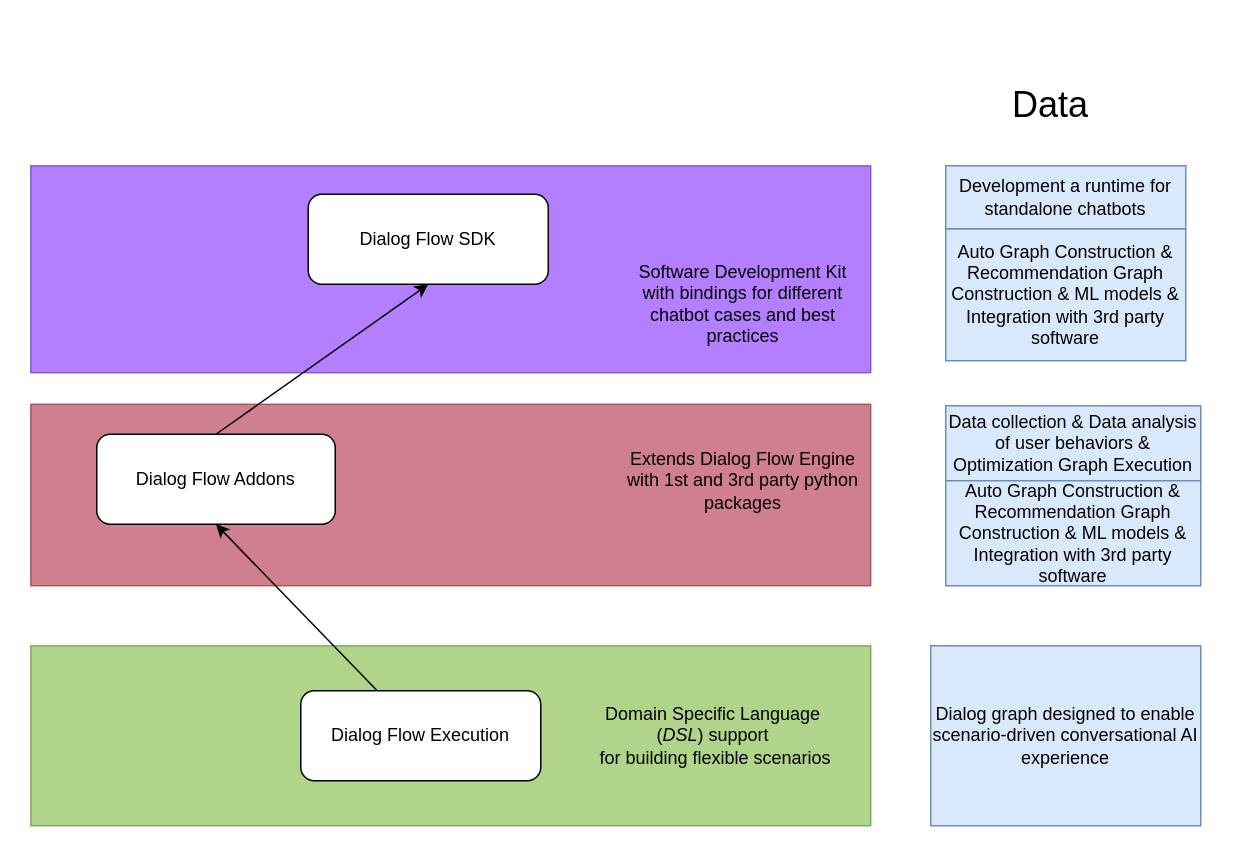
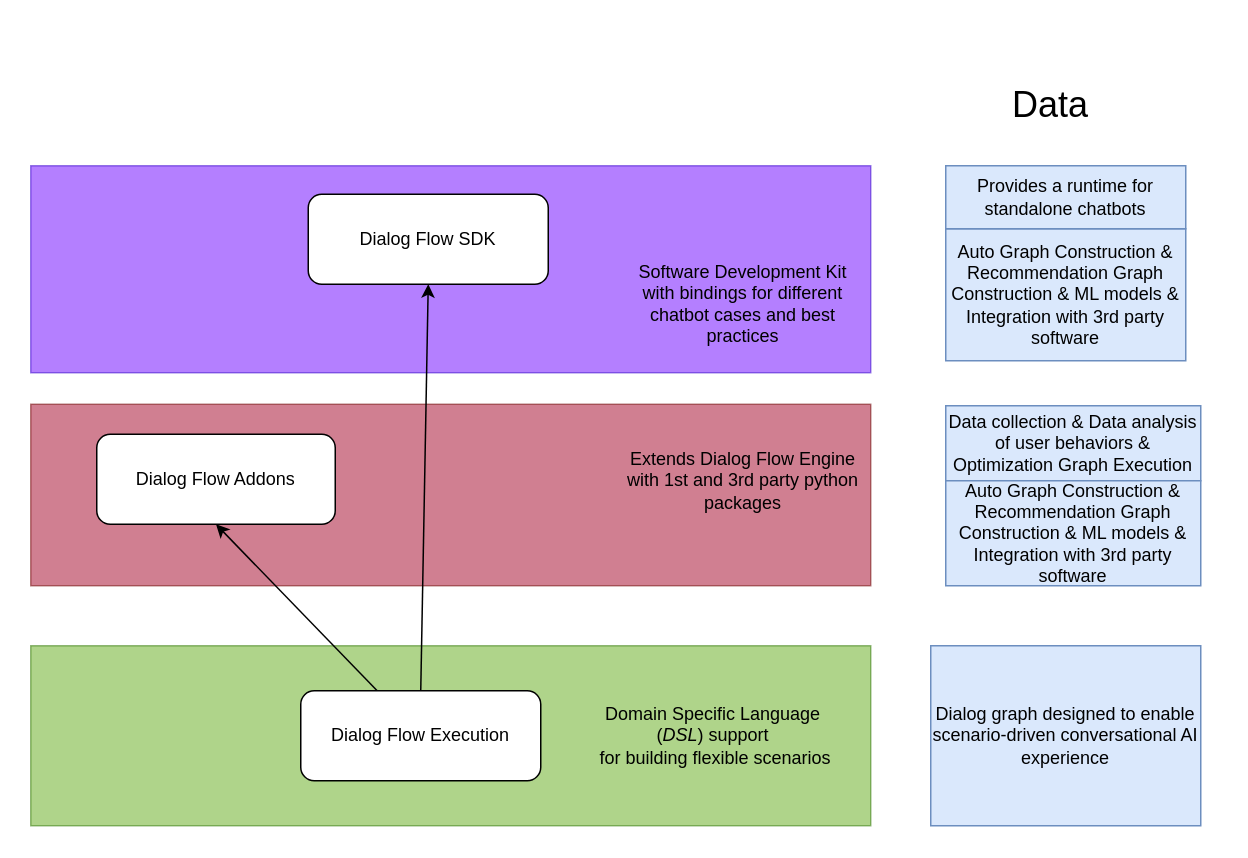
- <mxCell id="18" value="Development a runtime for standalone chatbots" style="rounded=0;whiteSpace=wrap;html=1;fillColor=#dae8fc;strokeColor=#6c8ebf;" parent="1" vertex="1"><mxGeometry x="630" y="110" width="160" height="42" as="geometry" /></mxCell>
+ <mxCell id="18" value="Provides a runtime for standalone chatbots" style="rounded=0;whiteSpace=wrap;html=1;fillColor=#dae8fc;strokeColor=#6c8ebf;" parent="1" vertex="1"><mxGeometry x="630" y="110" width="160" height="42" as="geometry" /></mxCell>
- <mxCell id="9" style="edgeStyle=none;html=1;exitX=0.5;exitY=0;exitDx=0;exitDy=0;entryX=0.5;entryY=1;entryDx=0;entryDy=0;" parent="1" source="10" target="11" edge="1"><mxGeometry relative="1" as="geometry" /></mxCell>
+ <mxCell id="7" style="edgeStyle=none;html=1;exitX=0.5;exitY=0;exitDx=0;exitDy=0;entryX=0.5;entryY=1;entryDx=0;entryDy=0;" parent="1" source="8" target="11" edge="1"><mxGeometry relative="1" as="geometry" /></mxCell>
